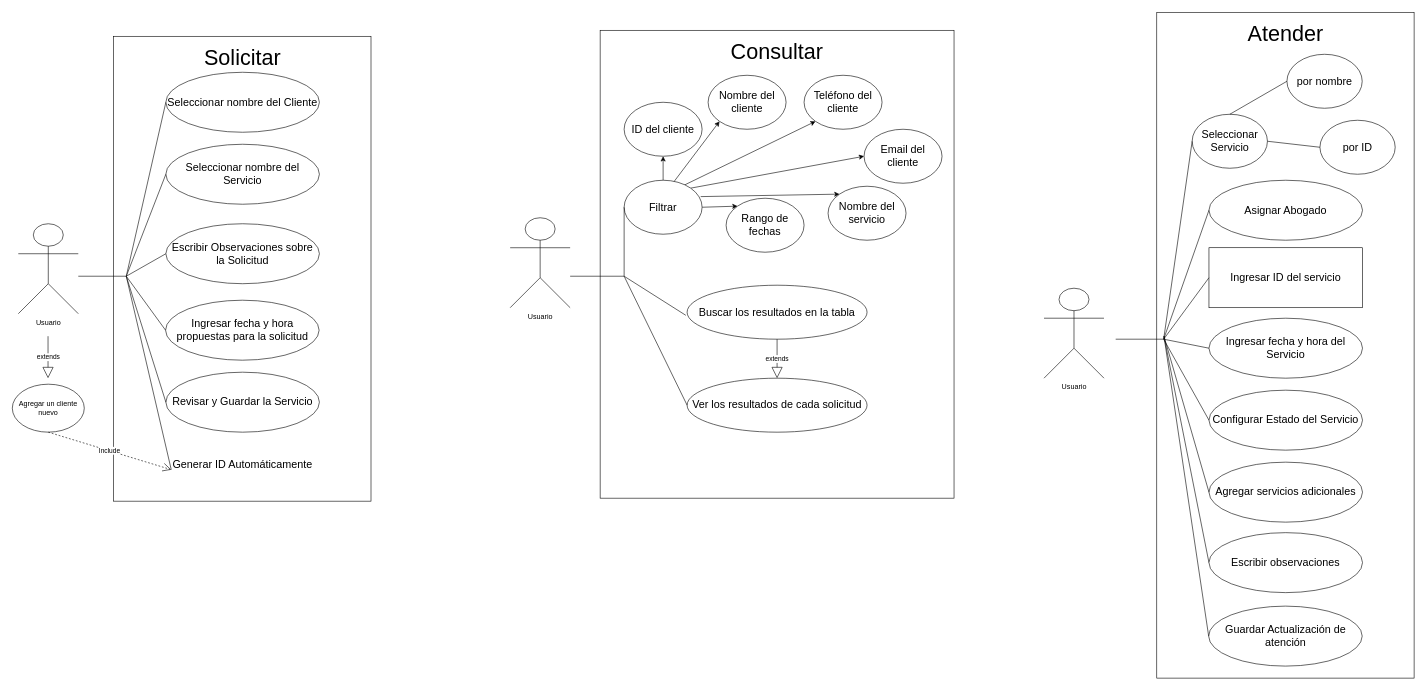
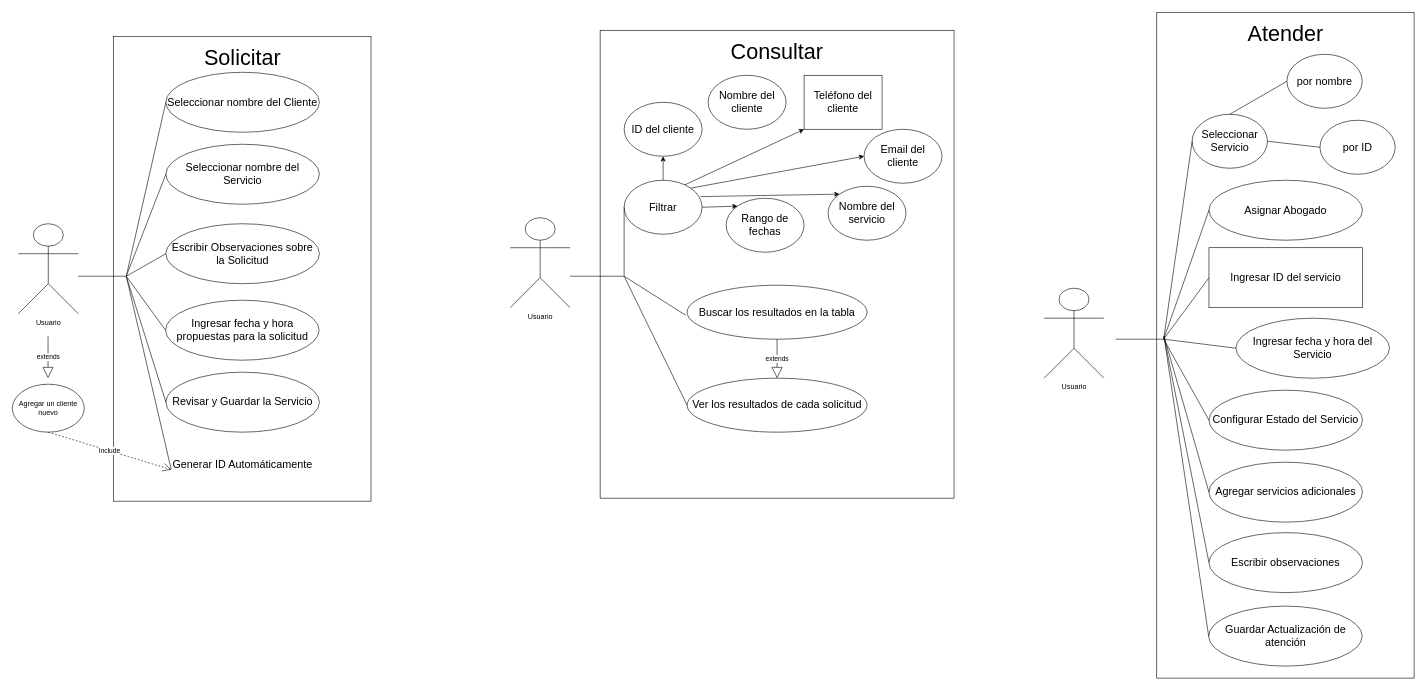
- <mxCell id="35" value="&lt;font style=&quot;font-size: 18px;&quot;&gt;Teléfono del cliente&lt;/font&gt;" style="ellipse;whiteSpace=wrap;html=1;" vertex="1" parent="1"><mxGeometry x="1340" y="125" width="130" height="90" as="geometry" /></mxCell>
+ <mxCell id="35" value="&lt;font style=&quot;font-size: 18px;&quot;&gt;Teléfono del cliente&lt;/font&gt;" style="whiteSpace=wrap;html=1;rounded=0;" vertex="1" parent="1"><mxGeometry x="1340" y="125" width="130" height="90" as="geometry" /></mxCell>
- <mxCell id="25" style="rounded=0;orthogonalLoop=1;jettySize=auto;html=1;exitX=0.628;exitY=0.048;exitDx=0;exitDy=0;entryX=0;entryY=1;entryDx=0;entryDy=0;exitPerimeter=0;" edge="1" parent="1" source="30" target="34"><mxGeometry relative="1" as="geometry" /></mxCell>
- <mxCell id="50" value="&lt;font style=&quot;font-size: 18px;&quot;&gt;Ingresar fecha y hora del Servicio&lt;/font&gt;" style="ellipse;whiteSpace=wrap;html=1;" vertex="1" parent="1"><mxGeometry x="2015.01" y="530" width="256" height="100" as="geometry" /></mxCell>
+ <mxCell id="50" value="&lt;font style=&quot;font-size: 18px;&quot;&gt;Ingresar fecha y hora del Servicio&lt;/font&gt;" style="ellipse;whiteSpace=wrap;html=1;" vertex="1" parent="1"><mxGeometry x="2060.01" y="530" width="256" height="100" as="geometry" /></mxCell>
